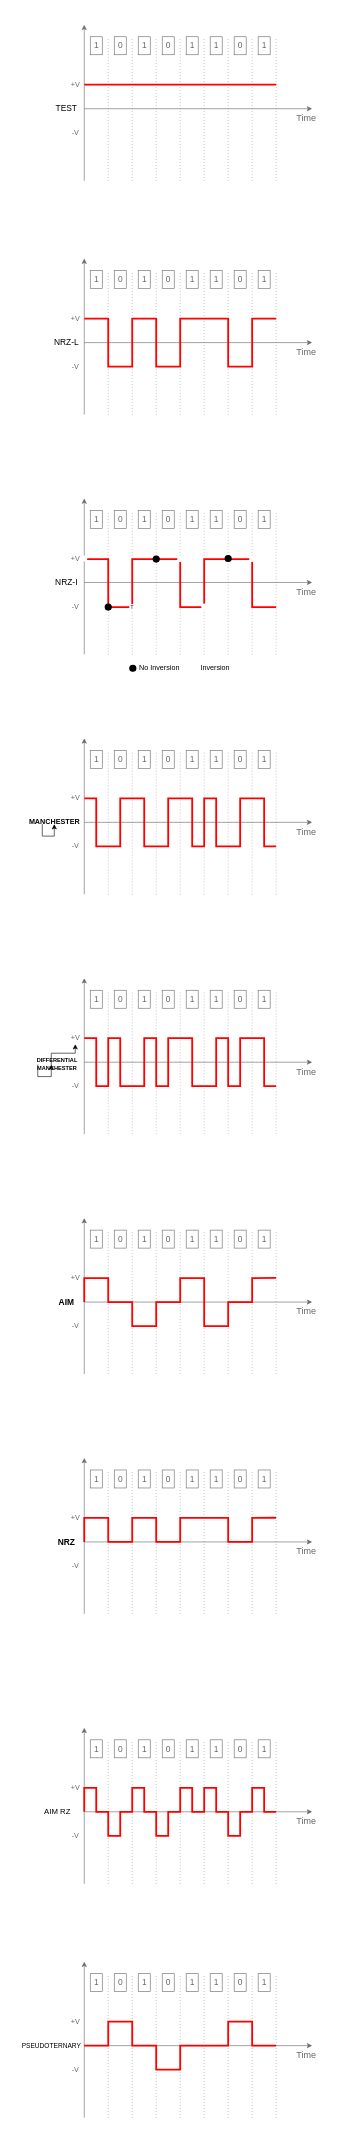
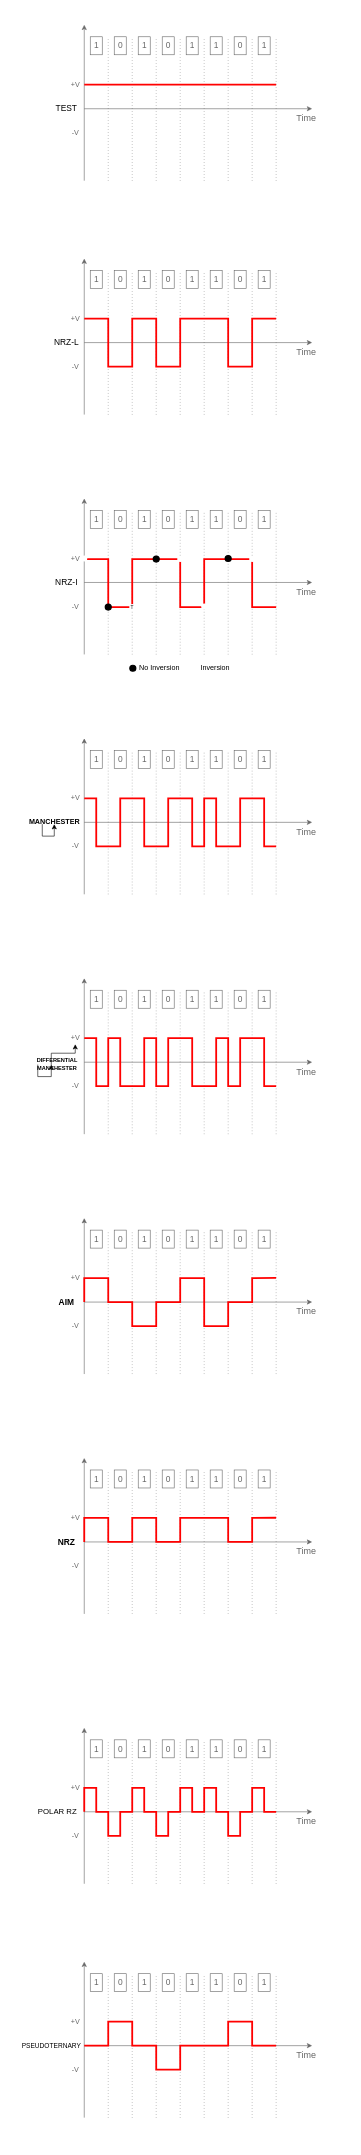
- <mxCell id="206" value="AIM RZ" style="text;strokeColor=none;fillColor=none;html=1;fontSize=13;fontStyle=0;verticalAlign=middle;align=center;fontColor=#000000;" parent="1" vertex="1"><mxGeometry x="60" y="3015" width="70" height="10" as="geometry" /></mxCell>
+ <mxCell id="206" value="POLAR RZ" style="text;strokeColor=none;fillColor=none;html=1;fontSize=13;fontStyle=0;verticalAlign=middle;align=center;fontColor=#000000;" parent="1" vertex="1"><mxGeometry x="60" y="3015" width="70" height="10" as="geometry" /></mxCell>
